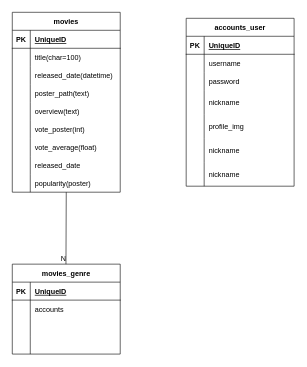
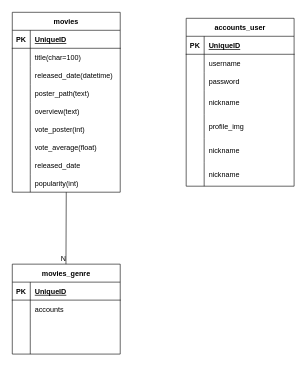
- <mxCell id="51" value="popularity(poster)" style="shape=partialRectangle;connectable=0;fillColor=none;top=0;left=0;bottom=0;right=0;align=left;spacingLeft=6;overflow=hidden;" parent="49" vertex="1"><mxGeometry x="30" width="150" height="30" as="geometry"><mxRectangle width="150" height="30" as="alternateBounds" /></mxGeometry></mxCell>
+ <mxCell id="51" value="popularity(int)" style="shape=partialRectangle;connectable=0;fillColor=none;top=0;left=0;bottom=0;right=0;align=left;spacingLeft=6;overflow=hidden;" parent="49" vertex="1"><mxGeometry x="30" width="150" height="30" as="geometry"><mxRectangle width="150" height="30" as="alternateBounds" /></mxGeometry></mxCell>
